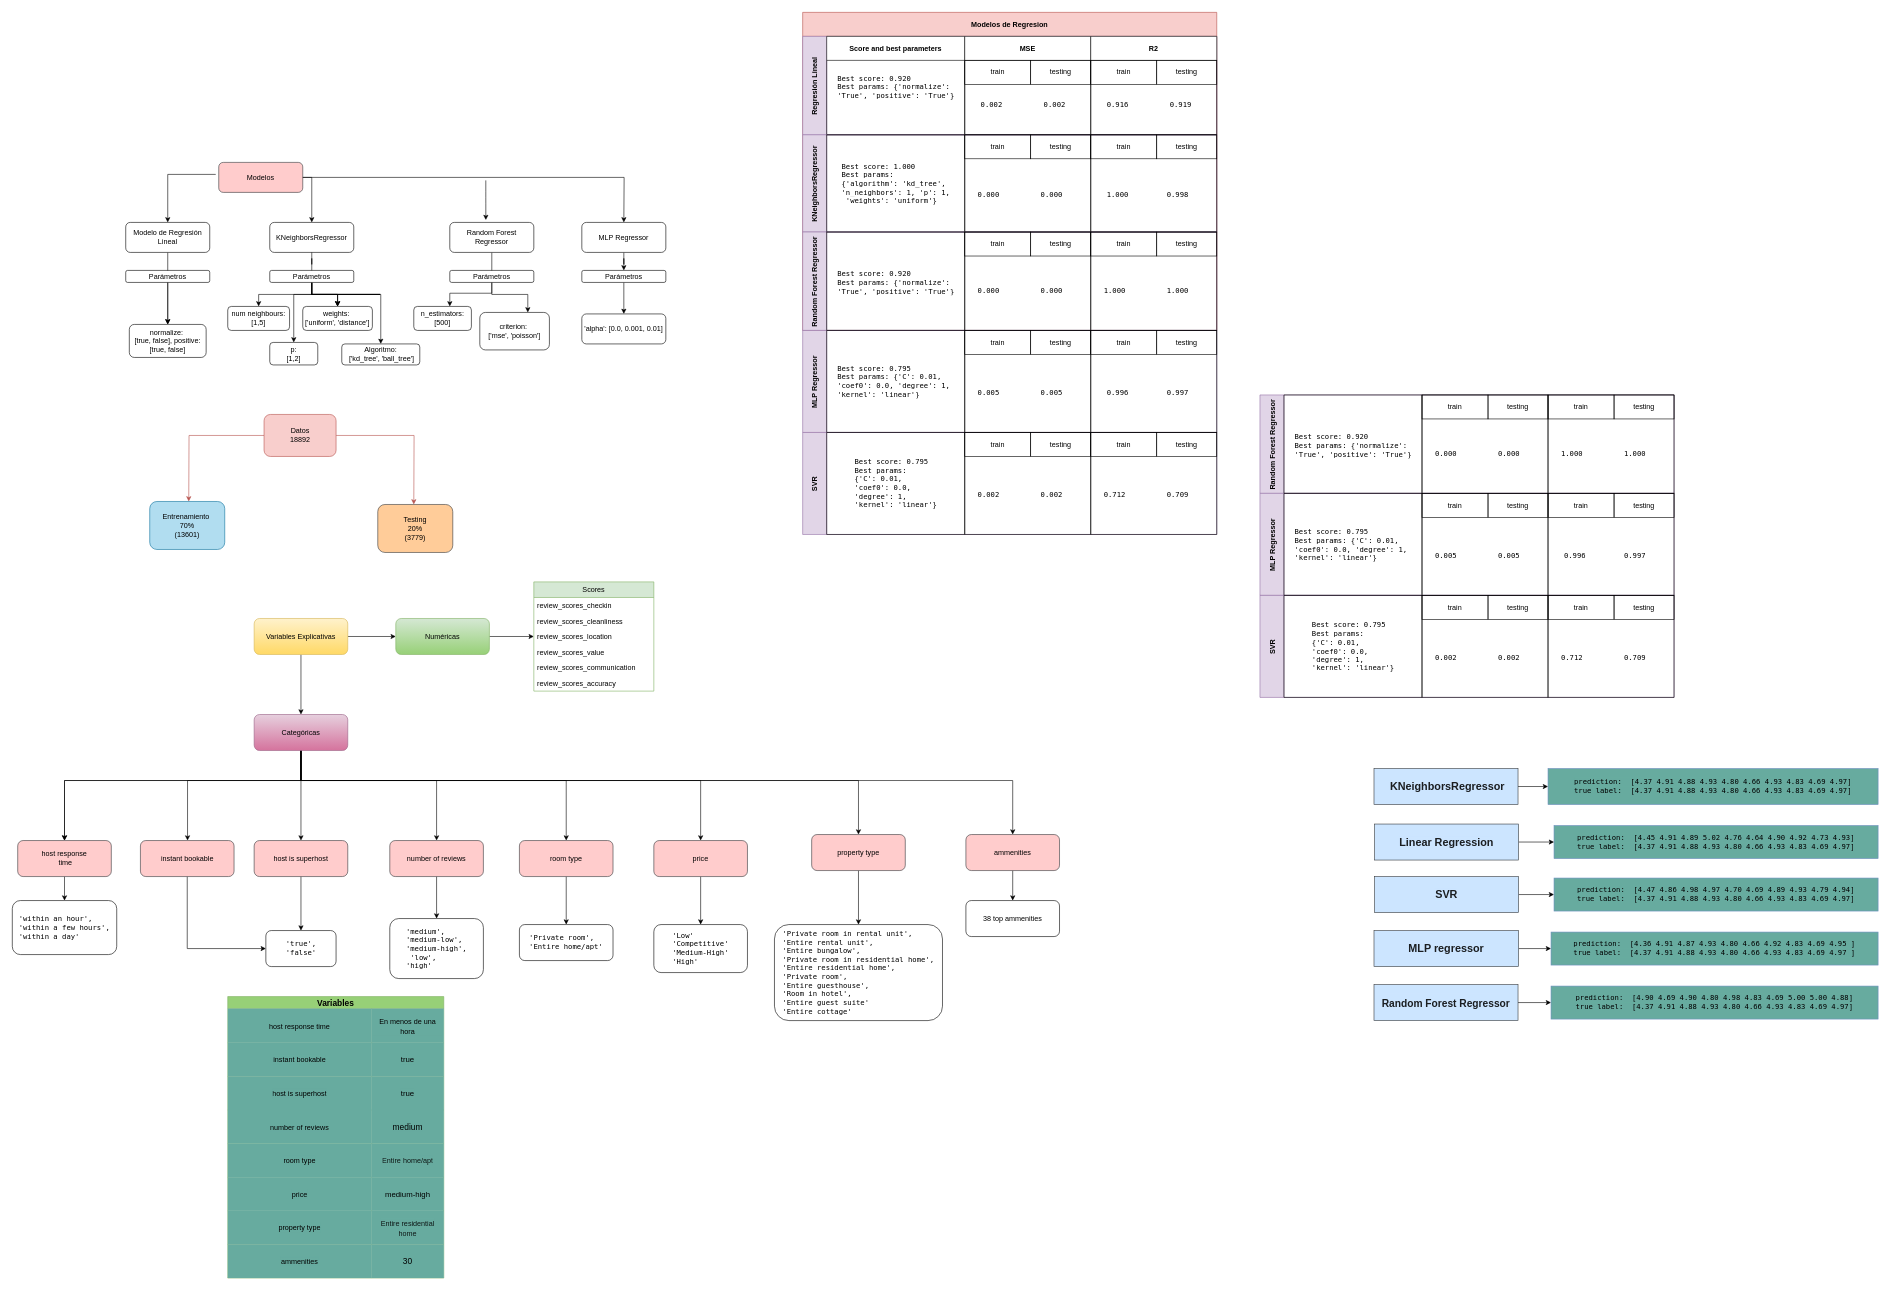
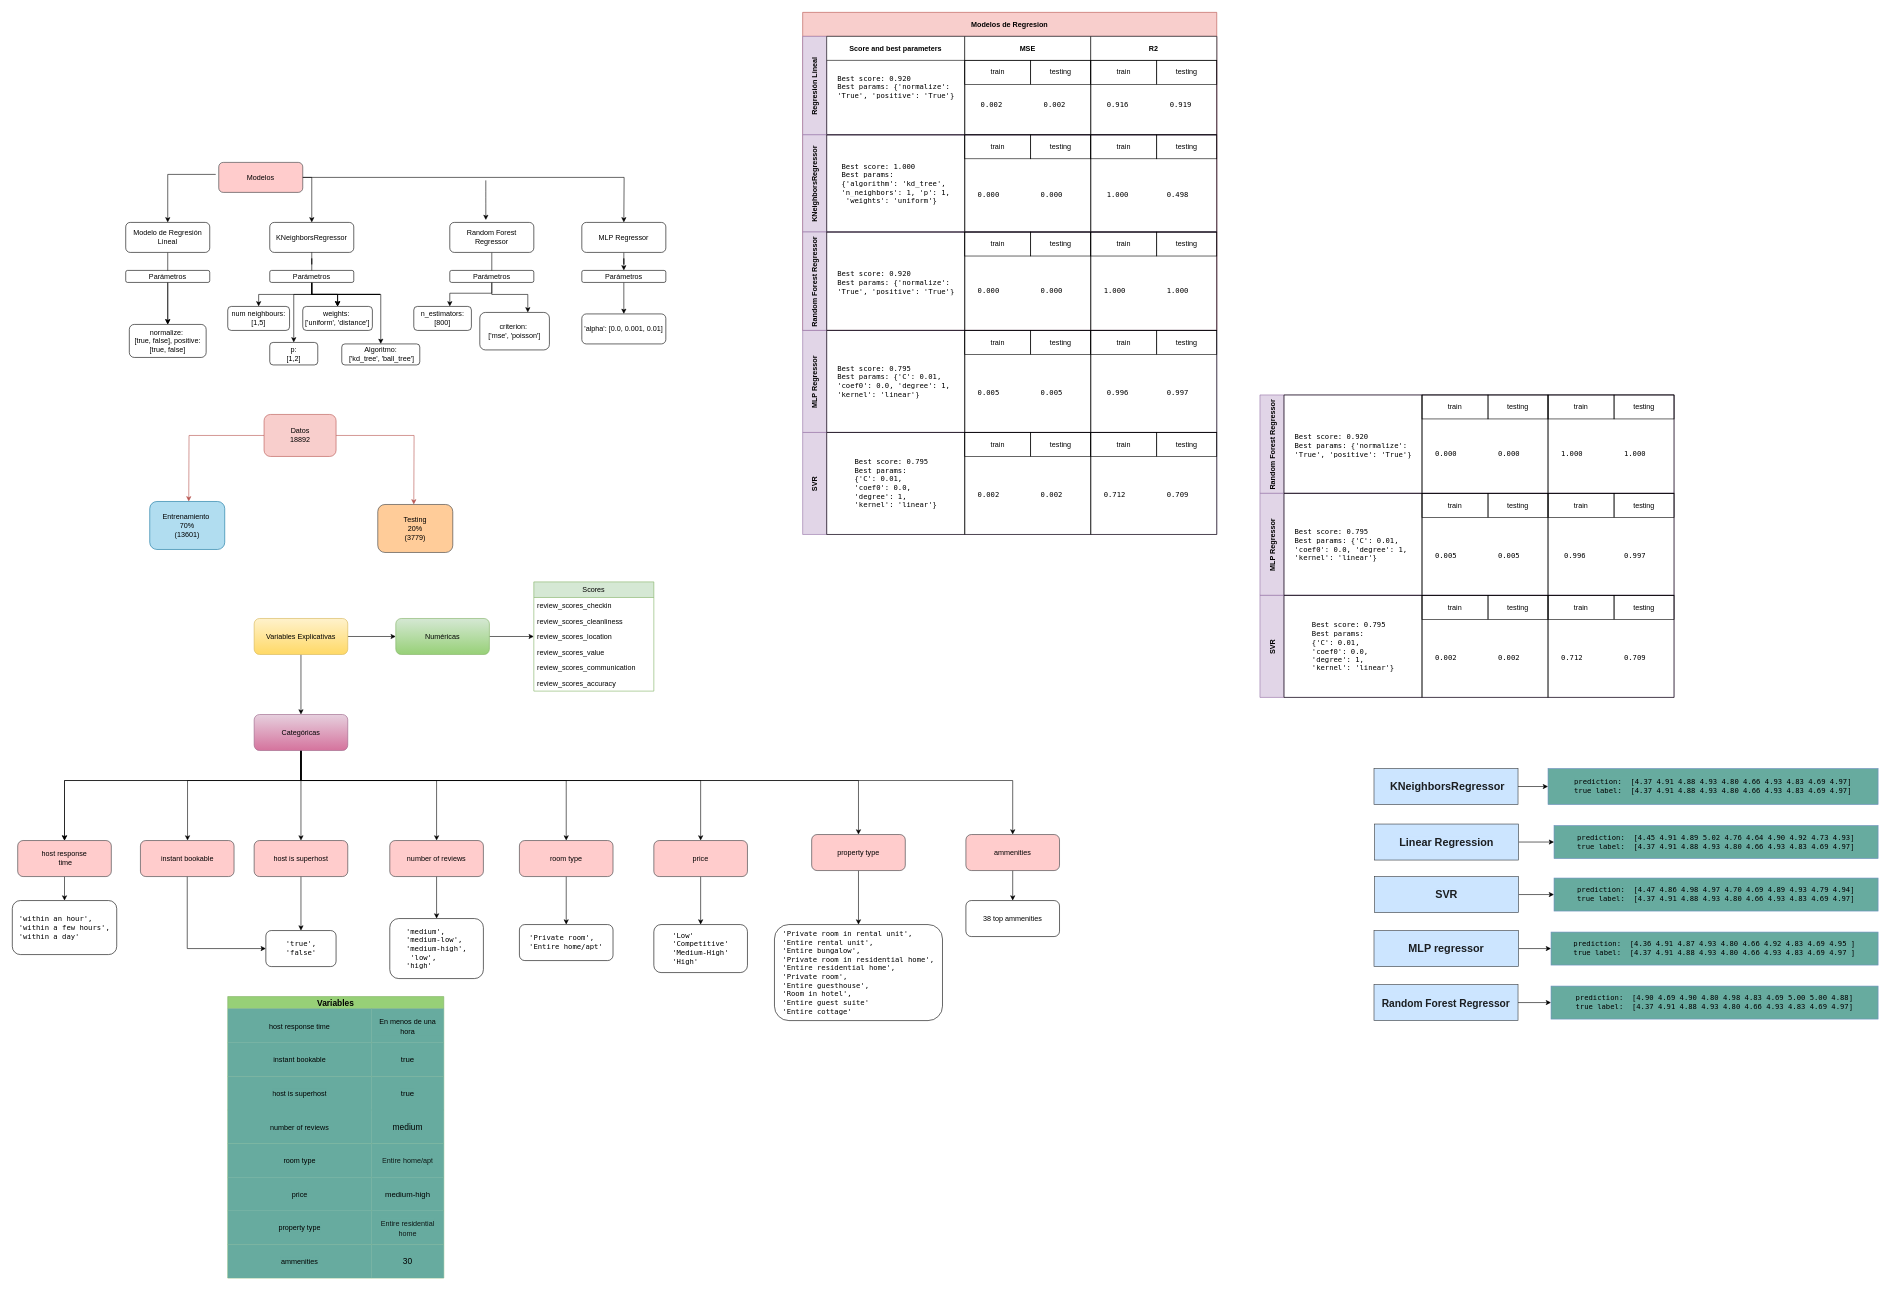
- <mxCell id="62" value="&lt;pre style=&quot;border: none ; margin: 0px ; padding: 0px ; overflow: auto ; word-break: break-all ; overflow-wrap: break-word ; font-style: normal ; font-weight: 400 ; letter-spacing: normal ; text-align: left ; text-indent: 0px ; text-transform: none ; word-spacing: 0px ; background-color: rgb(255 , 255 , 255)&quot;&gt;&lt;pre style=&quot;border: none ; margin-top: 0px ; margin-bottom: 0px ; padding: 0px ; overflow: auto ; word-break: break-all ; overflow-wrap: break-word&quot;&gt;0.998&lt;/pre&gt;&lt;/pre&gt;" style="text;whiteSpace=wrap;html=1;" vertex="1" parent="56"><mxGeometry x="125" y="86" width="60" height="30" as="geometry" /></mxCell>
+ <mxCell id="62" value="&lt;pre style=&quot;border: none ; margin: 0px ; padding: 0px ; overflow: auto ; word-break: break-all ; overflow-wrap: break-word ; font-style: normal ; font-weight: 400 ; letter-spacing: normal ; text-align: left ; text-indent: 0px ; text-transform: none ; word-spacing: 0px ; background-color: rgb(255 , 255 , 255)&quot;&gt;&lt;pre style=&quot;border: none ; margin-top: 0px ; margin-bottom: 0px ; padding: 0px ; overflow: auto ; word-break: break-all ; overflow-wrap: break-word&quot;&gt;0.498&lt;/pre&gt;&lt;/pre&gt;" style="text;whiteSpace=wrap;html=1;" vertex="1" parent="56"><mxGeometry x="125" y="86" width="60" height="30" as="geometry" /></mxCell>
- <mxCell id="26" value="n_estimators: &lt;br&gt;[500]" style="rounded=1;whiteSpace=wrap;html=1;fontSize=12;glass=0;strokeWidth=1;shadow=0;" parent="1" vertex="1"><mxGeometry x="689" y="510" width="96" height="40" as="geometry" /></mxCell>
+ <mxCell id="26" value="n_estimators: &lt;br&gt;[800]" style="rounded=1;whiteSpace=wrap;html=1;fontSize=12;glass=0;strokeWidth=1;shadow=0;" parent="1" vertex="1"><mxGeometry x="689" y="510" width="96" height="40" as="geometry" /></mxCell>
